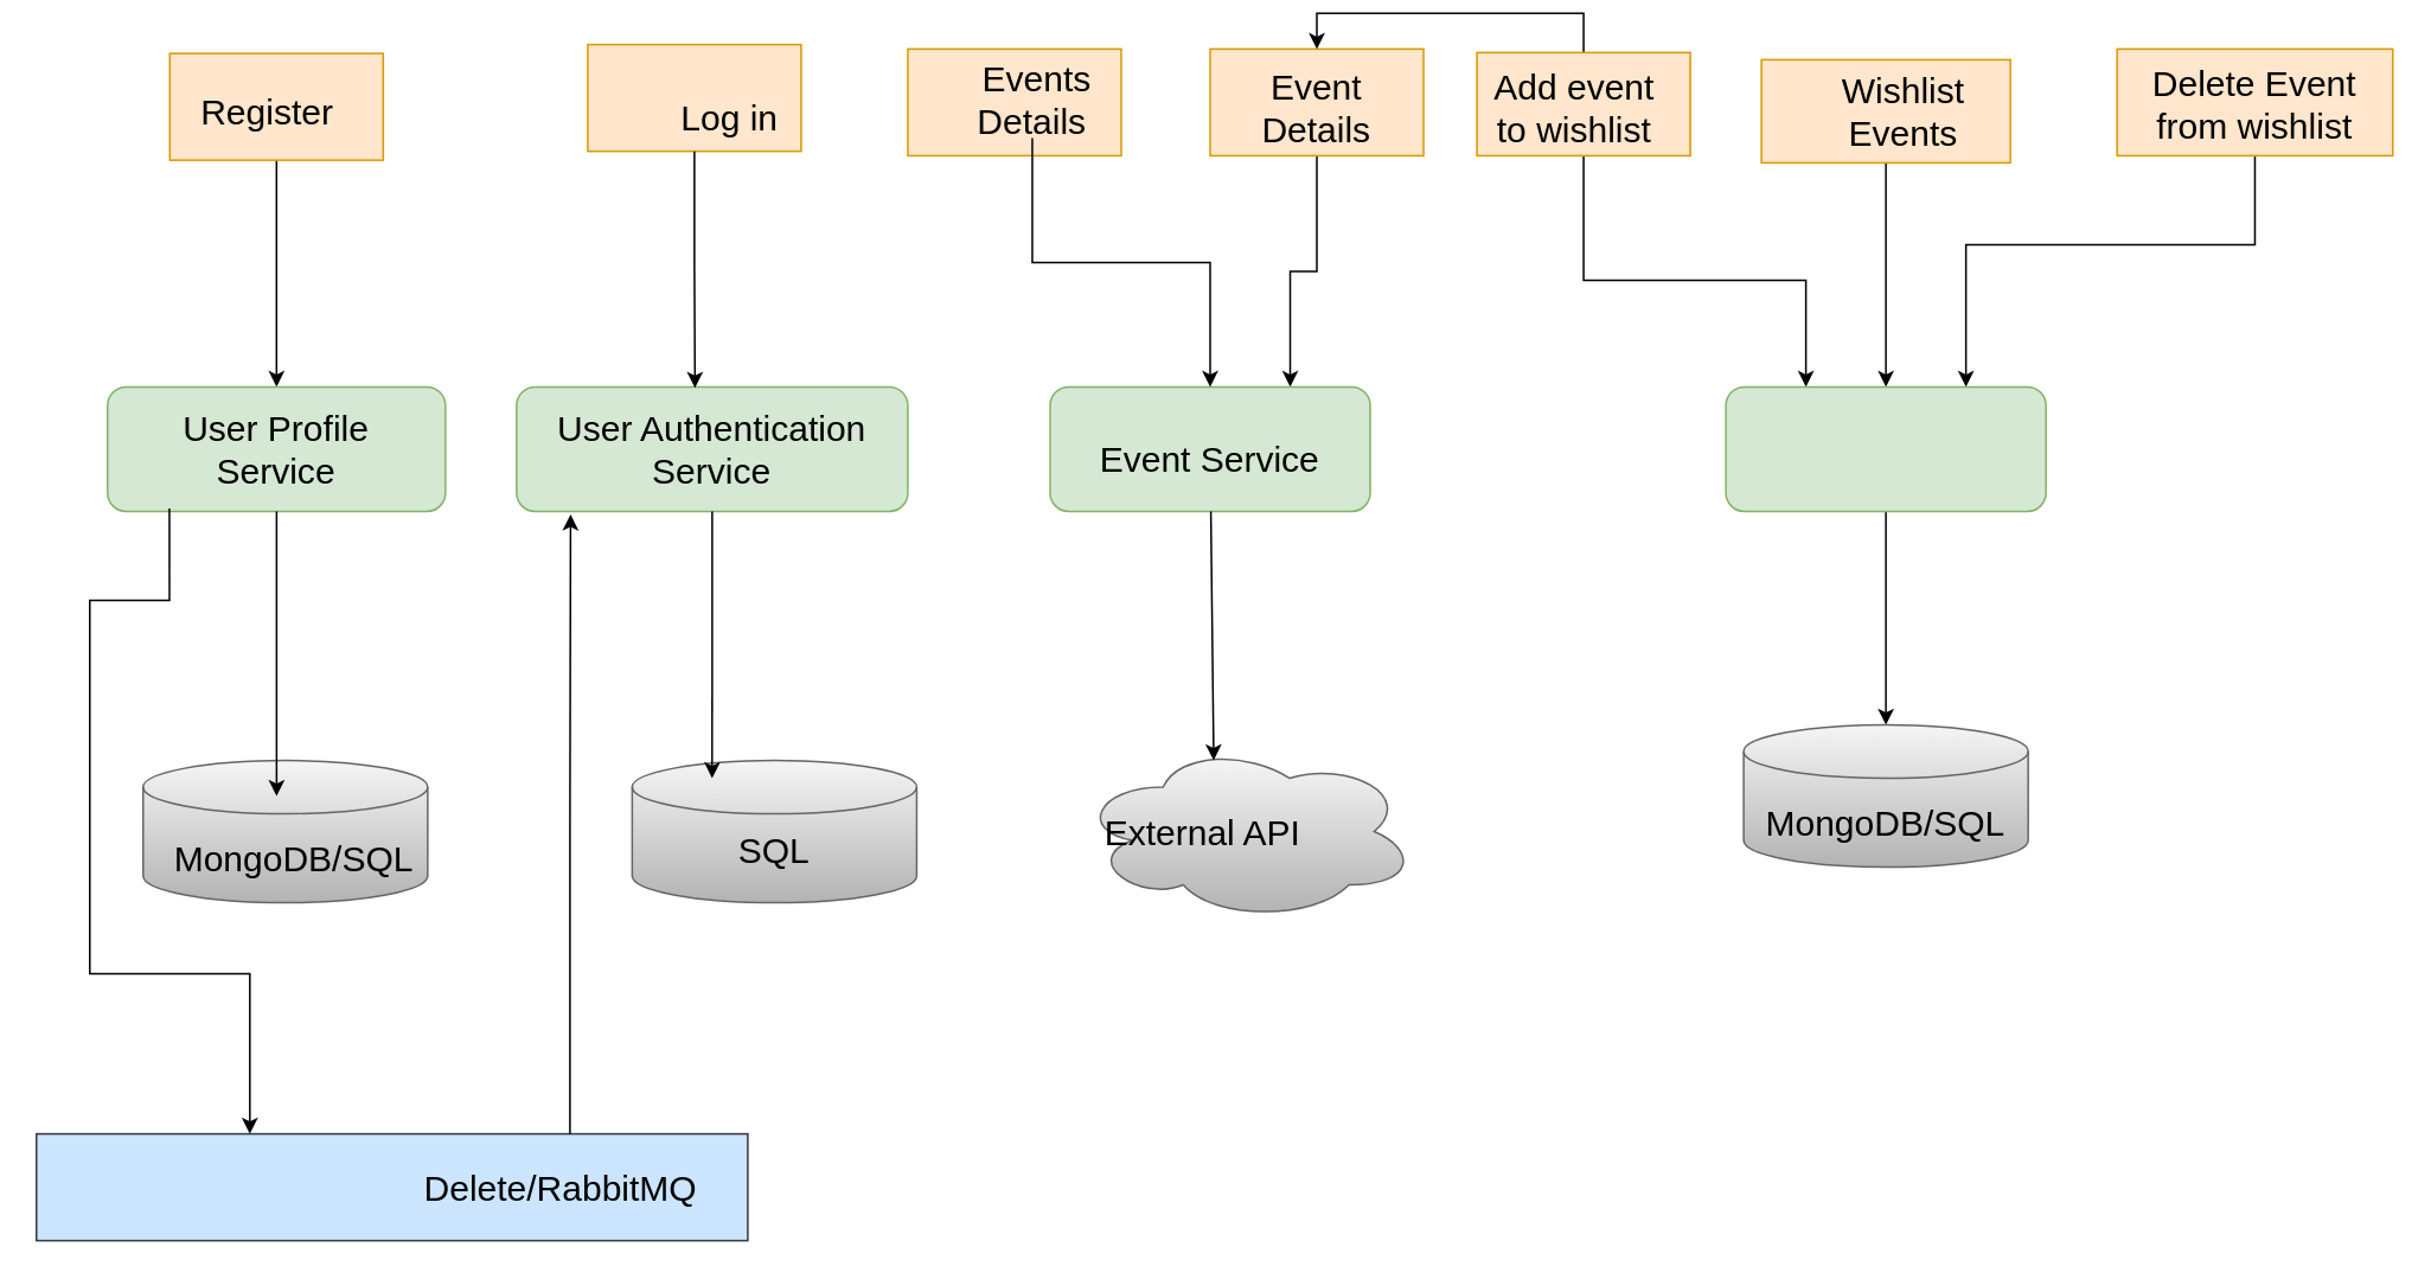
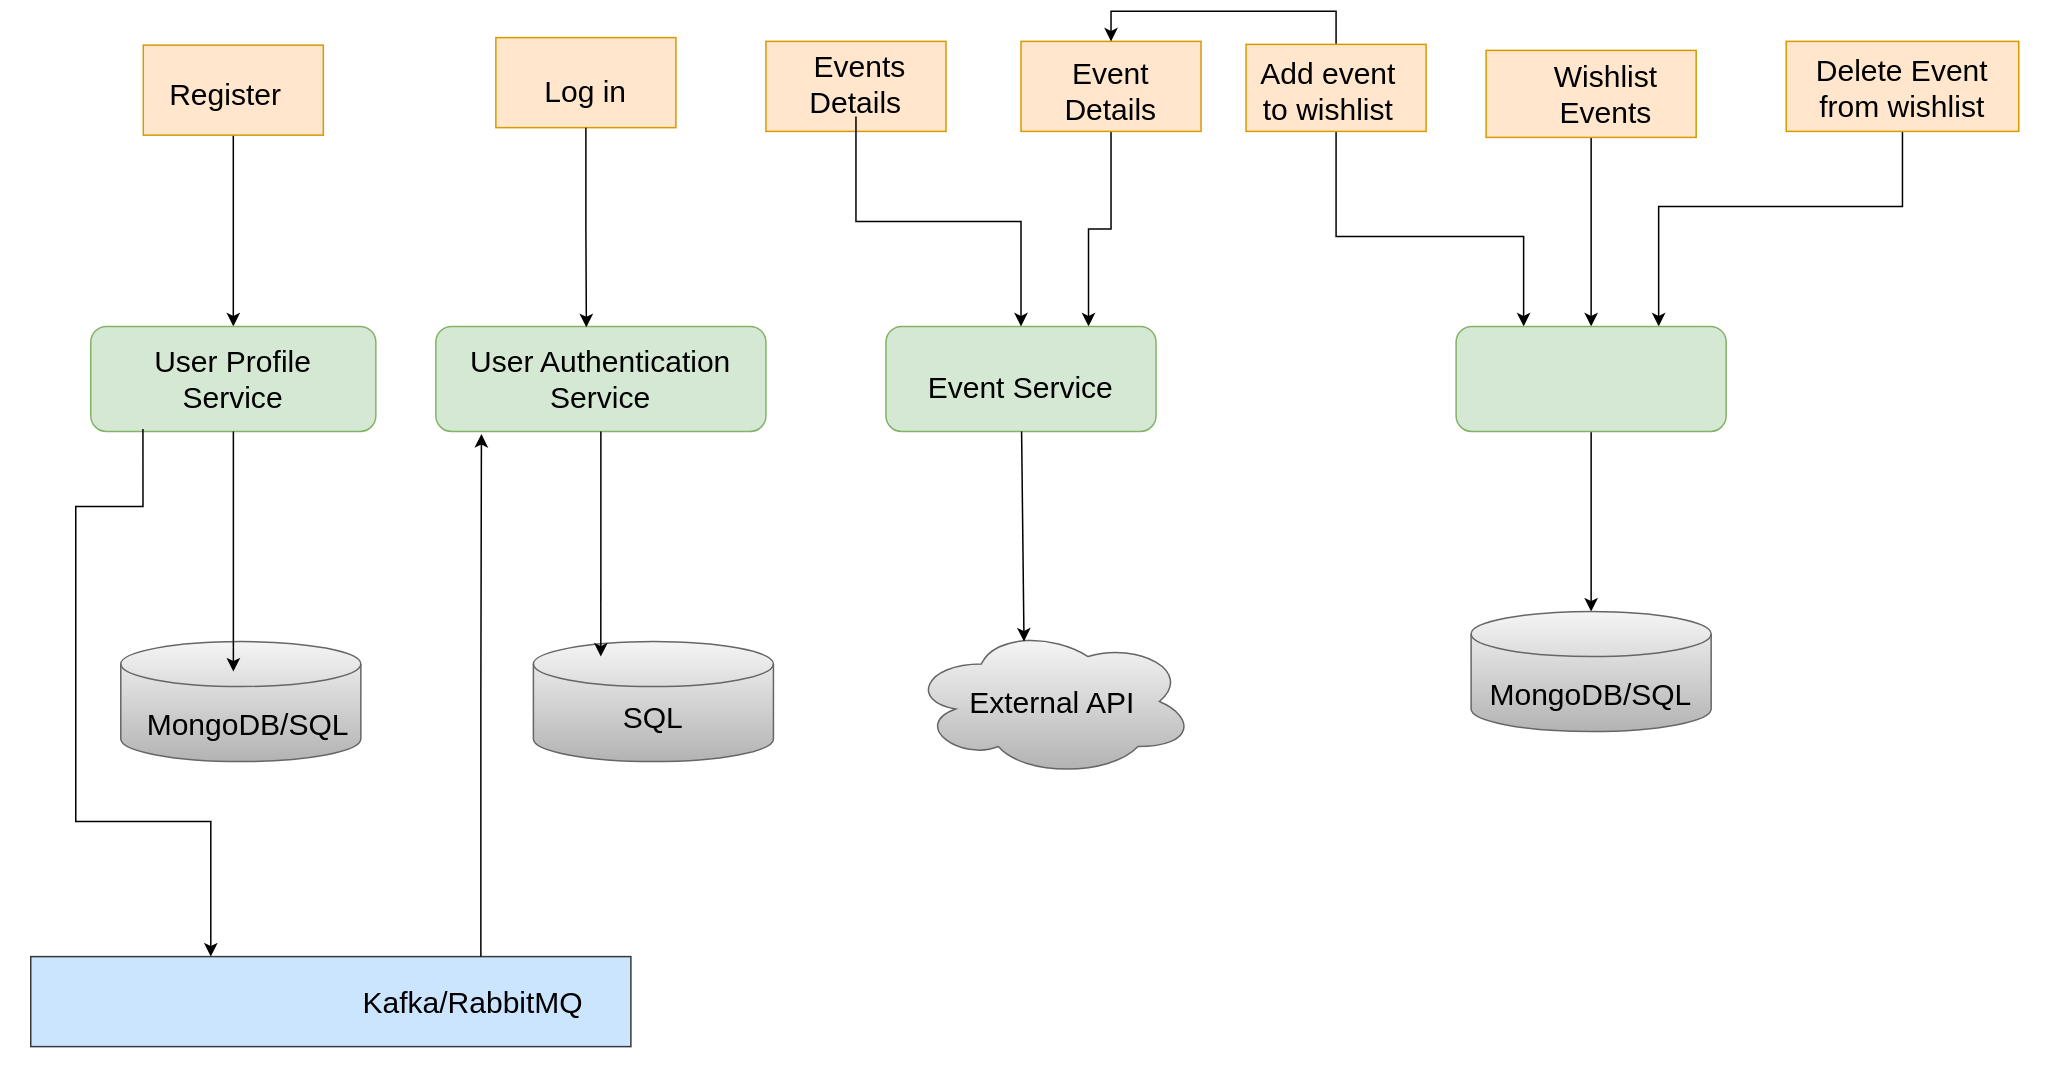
- <mxCell id="28" value="&amp;nbsp;Events Details" style="text;html=1;strokeColor=none;fillColor=none;align=center;verticalAlign=middle;whiteSpace=wrap;rounded=0;fontSize=20;" vertex="1" parent="1"><mxGeometry x="535" y="28" width="90" height="45" as="geometry" /></mxCell>
+ <mxCell id="28" value="&amp;nbsp;Events Details" style="text;html=1;strokeColor=none;fillColor=none;align=center;verticalAlign=middle;whiteSpace=wrap;rounded=0;fontSize=20;" vertex="1" parent="1"><mxGeometry x="525" y="28" width="90" height="45" as="geometry" /></mxCell>
- <mxCell id="26" value="Log in" style="text;html=1;strokeColor=none;fillColor=none;align=center;verticalAlign=middle;whiteSpace=wrap;rounded=0;fontSize=20;" vertex="1" parent="1"><mxGeometry x="380" y="45.5" width="60" height="30" as="geometry" /></mxCell>
+ <mxCell id="26" value="Log in" style="text;html=1;strokeColor=none;fillColor=none;align=center;verticalAlign=middle;whiteSpace=wrap;rounded=0;fontSize=20;" vertex="1" parent="1"><mxGeometry x="360" y="40.5" width="60" height="30" as="geometry" /></mxCell>
- <mxCell id="40" value="External API" style="text;html=1;strokeColor=none;fillColor=none;align=center;verticalAlign=middle;whiteSpace=wrap;rounded=0;fontSize=20;" vertex="1" parent="1"><mxGeometry x="616" y="448" width="120" height="30" as="geometry" /></mxCell>
+ <mxCell id="40" value="External API" style="text;html=1;strokeColor=none;fillColor=none;align=center;verticalAlign=middle;whiteSpace=wrap;rounded=0;fontSize=20;" vertex="1" parent="1"><mxGeometry x="641" y="448" width="120" height="30" as="geometry" /></mxCell>
- <mxCell id="36" value="Delete/RabbitMQ" style="text;html=1;strokeColor=none;fillColor=none;align=center;verticalAlign=middle;whiteSpace=wrap;rounded=0;fontSize=20;" vertex="1" parent="1"><mxGeometry x="215" y="648" width="200" height="30" as="geometry" /></mxCell>
+ <mxCell id="36" value="Kafka/RabbitMQ" style="text;html=1;strokeColor=none;fillColor=none;align=center;verticalAlign=middle;whiteSpace=wrap;rounded=0;fontSize=20;" vertex="1" parent="1"><mxGeometry x="215" y="648" width="200" height="30" as="geometry" /></mxCell>
